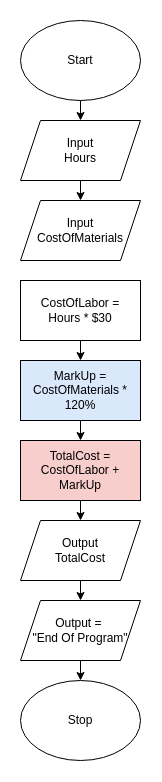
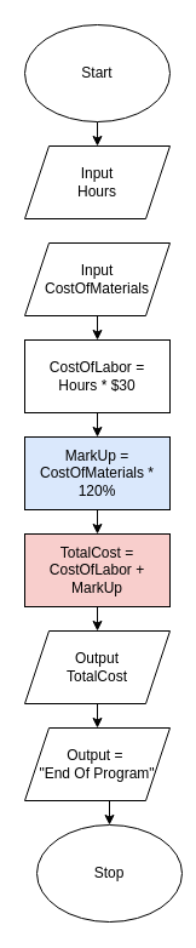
- <mxCell id="4" style="edgeStyle=orthogonalEdgeStyle;rounded=0;orthogonalLoop=1;jettySize=auto;html=1;exitX=0.5;exitY=1;exitDx=0;exitDy=0;entryX=0.5;entryY=0;entryDx=0;entryDy=0;" edge="1" parent="1" source="5" target="7"><mxGeometry relative="1" as="geometry" /></mxCell>
+ <mxCell id="6" style="edgeStyle=orthogonalEdgeStyle;rounded=0;orthogonalLoop=1;jettySize=auto;html=1;exitX=0.5;exitY=1;exitDx=0;exitDy=0;entryX=0.5;entryY=0;entryDx=0;entryDy=0;" edge="1" parent="1" source="7" target="9"><mxGeometry relative="1" as="geometry" /></mxCell>
- <mxCell id="18" value="Stop" style="ellipse;whiteSpace=wrap;html=1;" vertex="1" parent="1"><mxGeometry x="20" y="680" width="120" height="80" as="geometry" /></mxCell>
+ <mxCell id="18" value="Stop" style="ellipse;whiteSpace=wrap;html=1;" vertex="1" parent="1"><mxGeometry x="30" y="680" width="120" height="80" as="geometry" /></mxCell>
